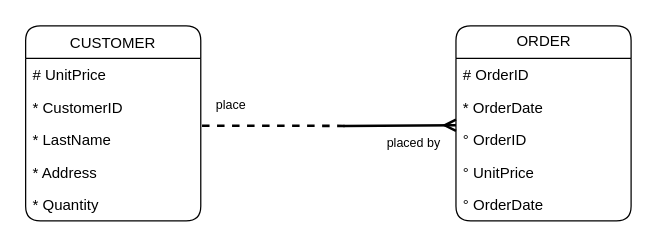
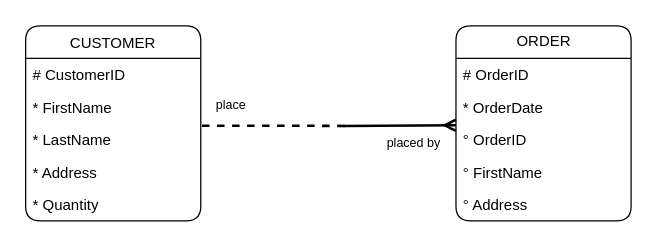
- <mxCell id="3" value="# UnitPrice" style="text;strokeColor=none;fillColor=none;align=left;verticalAlign=middle;spacingLeft=4;spacingRight=4;overflow=hidden;rotatable=0;points=[[0,0.5],[1,0.5]];portConstraint=eastwest;" vertex="1" parent="2"><mxGeometry y="26" width="140" height="26" as="geometry" /></mxCell>
+ <mxCell id="3" value="# CustomerID" style="text;strokeColor=none;fillColor=none;align=left;verticalAlign=middle;spacingLeft=4;spacingRight=4;overflow=hidden;rotatable=0;points=[[0,0.5],[1,0.5]];portConstraint=eastwest;" vertex="1" parent="2"><mxGeometry y="26" width="140" height="26" as="geometry" /></mxCell>
- <mxCell id="4" value="* CustomerID" style="text;strokeColor=none;fillColor=none;align=left;verticalAlign=middle;spacingLeft=4;spacingRight=4;overflow=hidden;rotatable=0;points=[[0,0.5],[1,0.5]];portConstraint=eastwest;" vertex="1" parent="2"><mxGeometry y="52" width="140" height="26" as="geometry" /></mxCell>
+ <mxCell id="4" value="* FirstName" style="text;strokeColor=none;fillColor=none;align=left;verticalAlign=middle;spacingLeft=4;spacingRight=4;overflow=hidden;rotatable=0;points=[[0,0.5],[1,0.5]];portConstraint=eastwest;" vertex="1" parent="2"><mxGeometry y="52" width="140" height="26" as="geometry" /></mxCell>
- <mxCell id="12" value="° UnitPrice" style="text;strokeColor=none;fillColor=none;align=left;verticalAlign=top;spacingLeft=4;spacingRight=4;overflow=hidden;rotatable=0;points=[[0,0.5],[1,0.5]];portConstraint=eastwest;" vertex="1" parent="8"><mxGeometry y="104" width="140" height="26" as="geometry" /></mxCell>
+ <mxCell id="12" value="° FirstName" style="text;strokeColor=none;fillColor=none;align=left;verticalAlign=top;spacingLeft=4;spacingRight=4;overflow=hidden;rotatable=0;points=[[0,0.5],[1,0.5]];portConstraint=eastwest;" vertex="1" parent="8"><mxGeometry y="104" width="140" height="26" as="geometry" /></mxCell>
- <mxCell id="13" value="° OrderDate" style="text;strokeColor=none;fillColor=none;align=left;verticalAlign=top;spacingLeft=4;spacingRight=4;overflow=hidden;rotatable=0;points=[[0,0.5],[1,0.5]];portConstraint=eastwest;" vertex="1" parent="8"><mxGeometry y="130" width="140" height="26" as="geometry" /></mxCell>
+ <mxCell id="13" value="° Address" style="text;strokeColor=none;fillColor=none;align=left;verticalAlign=top;spacingLeft=4;spacingRight=4;overflow=hidden;rotatable=0;points=[[0,0.5],[1,0.5]];portConstraint=eastwest;" vertex="1" parent="8"><mxGeometry y="130" width="140" height="26" as="geometry" /></mxCell>
